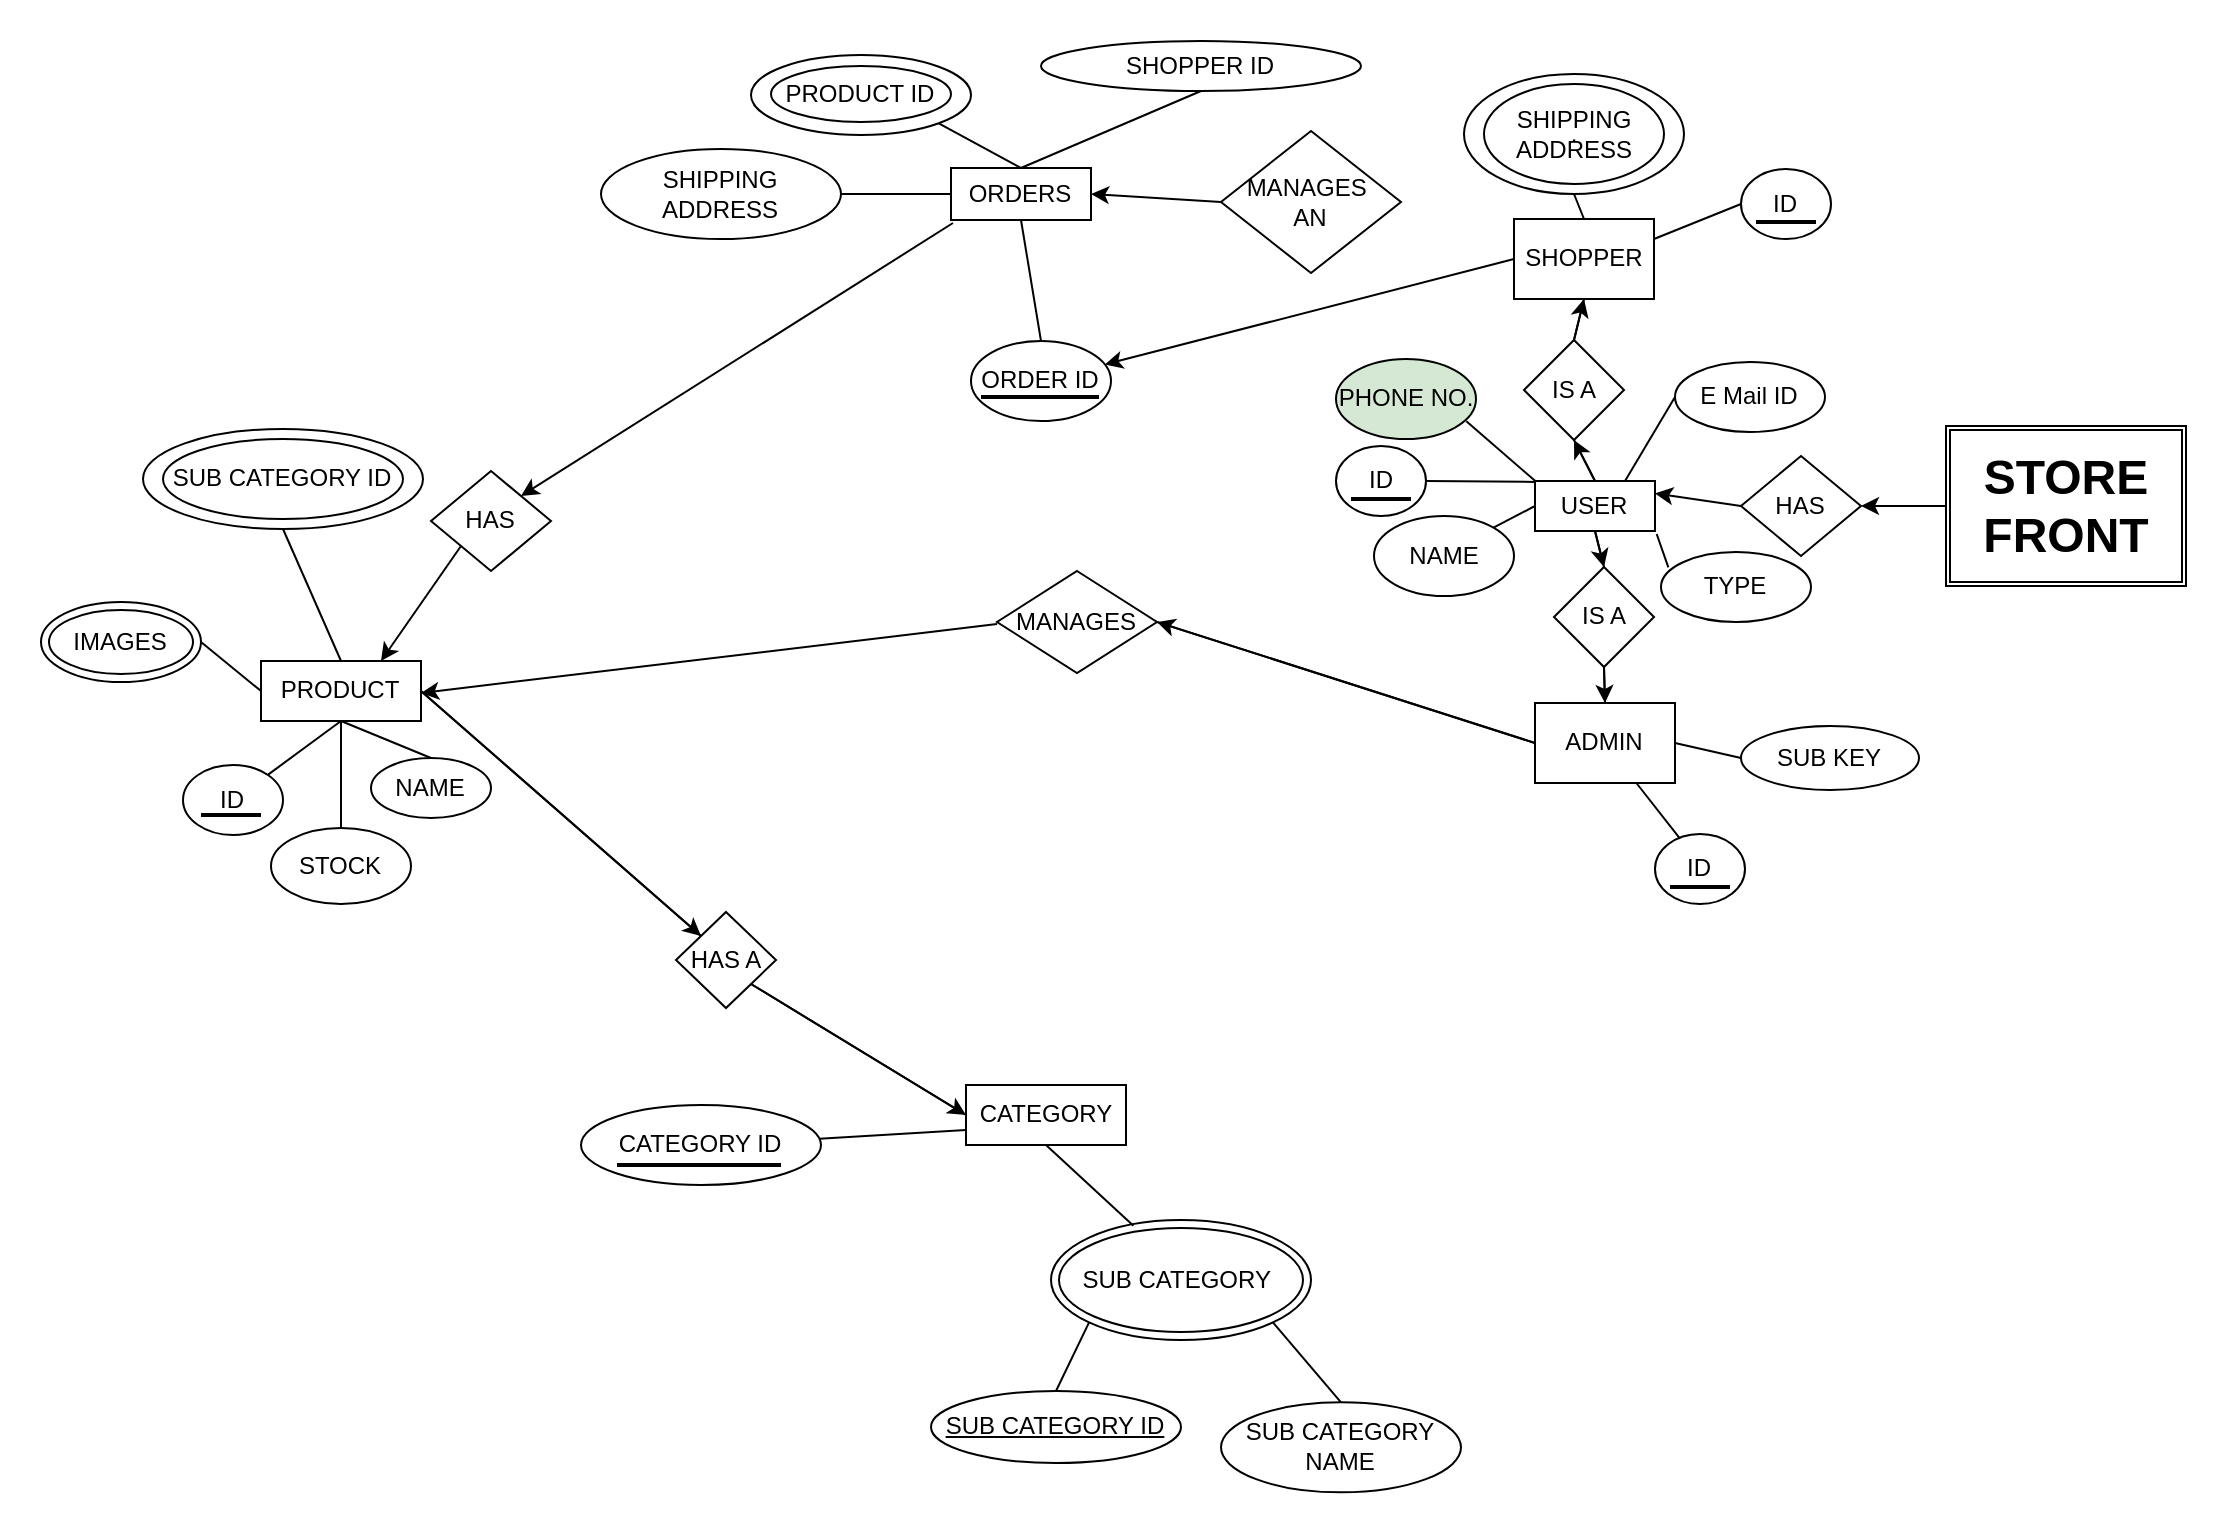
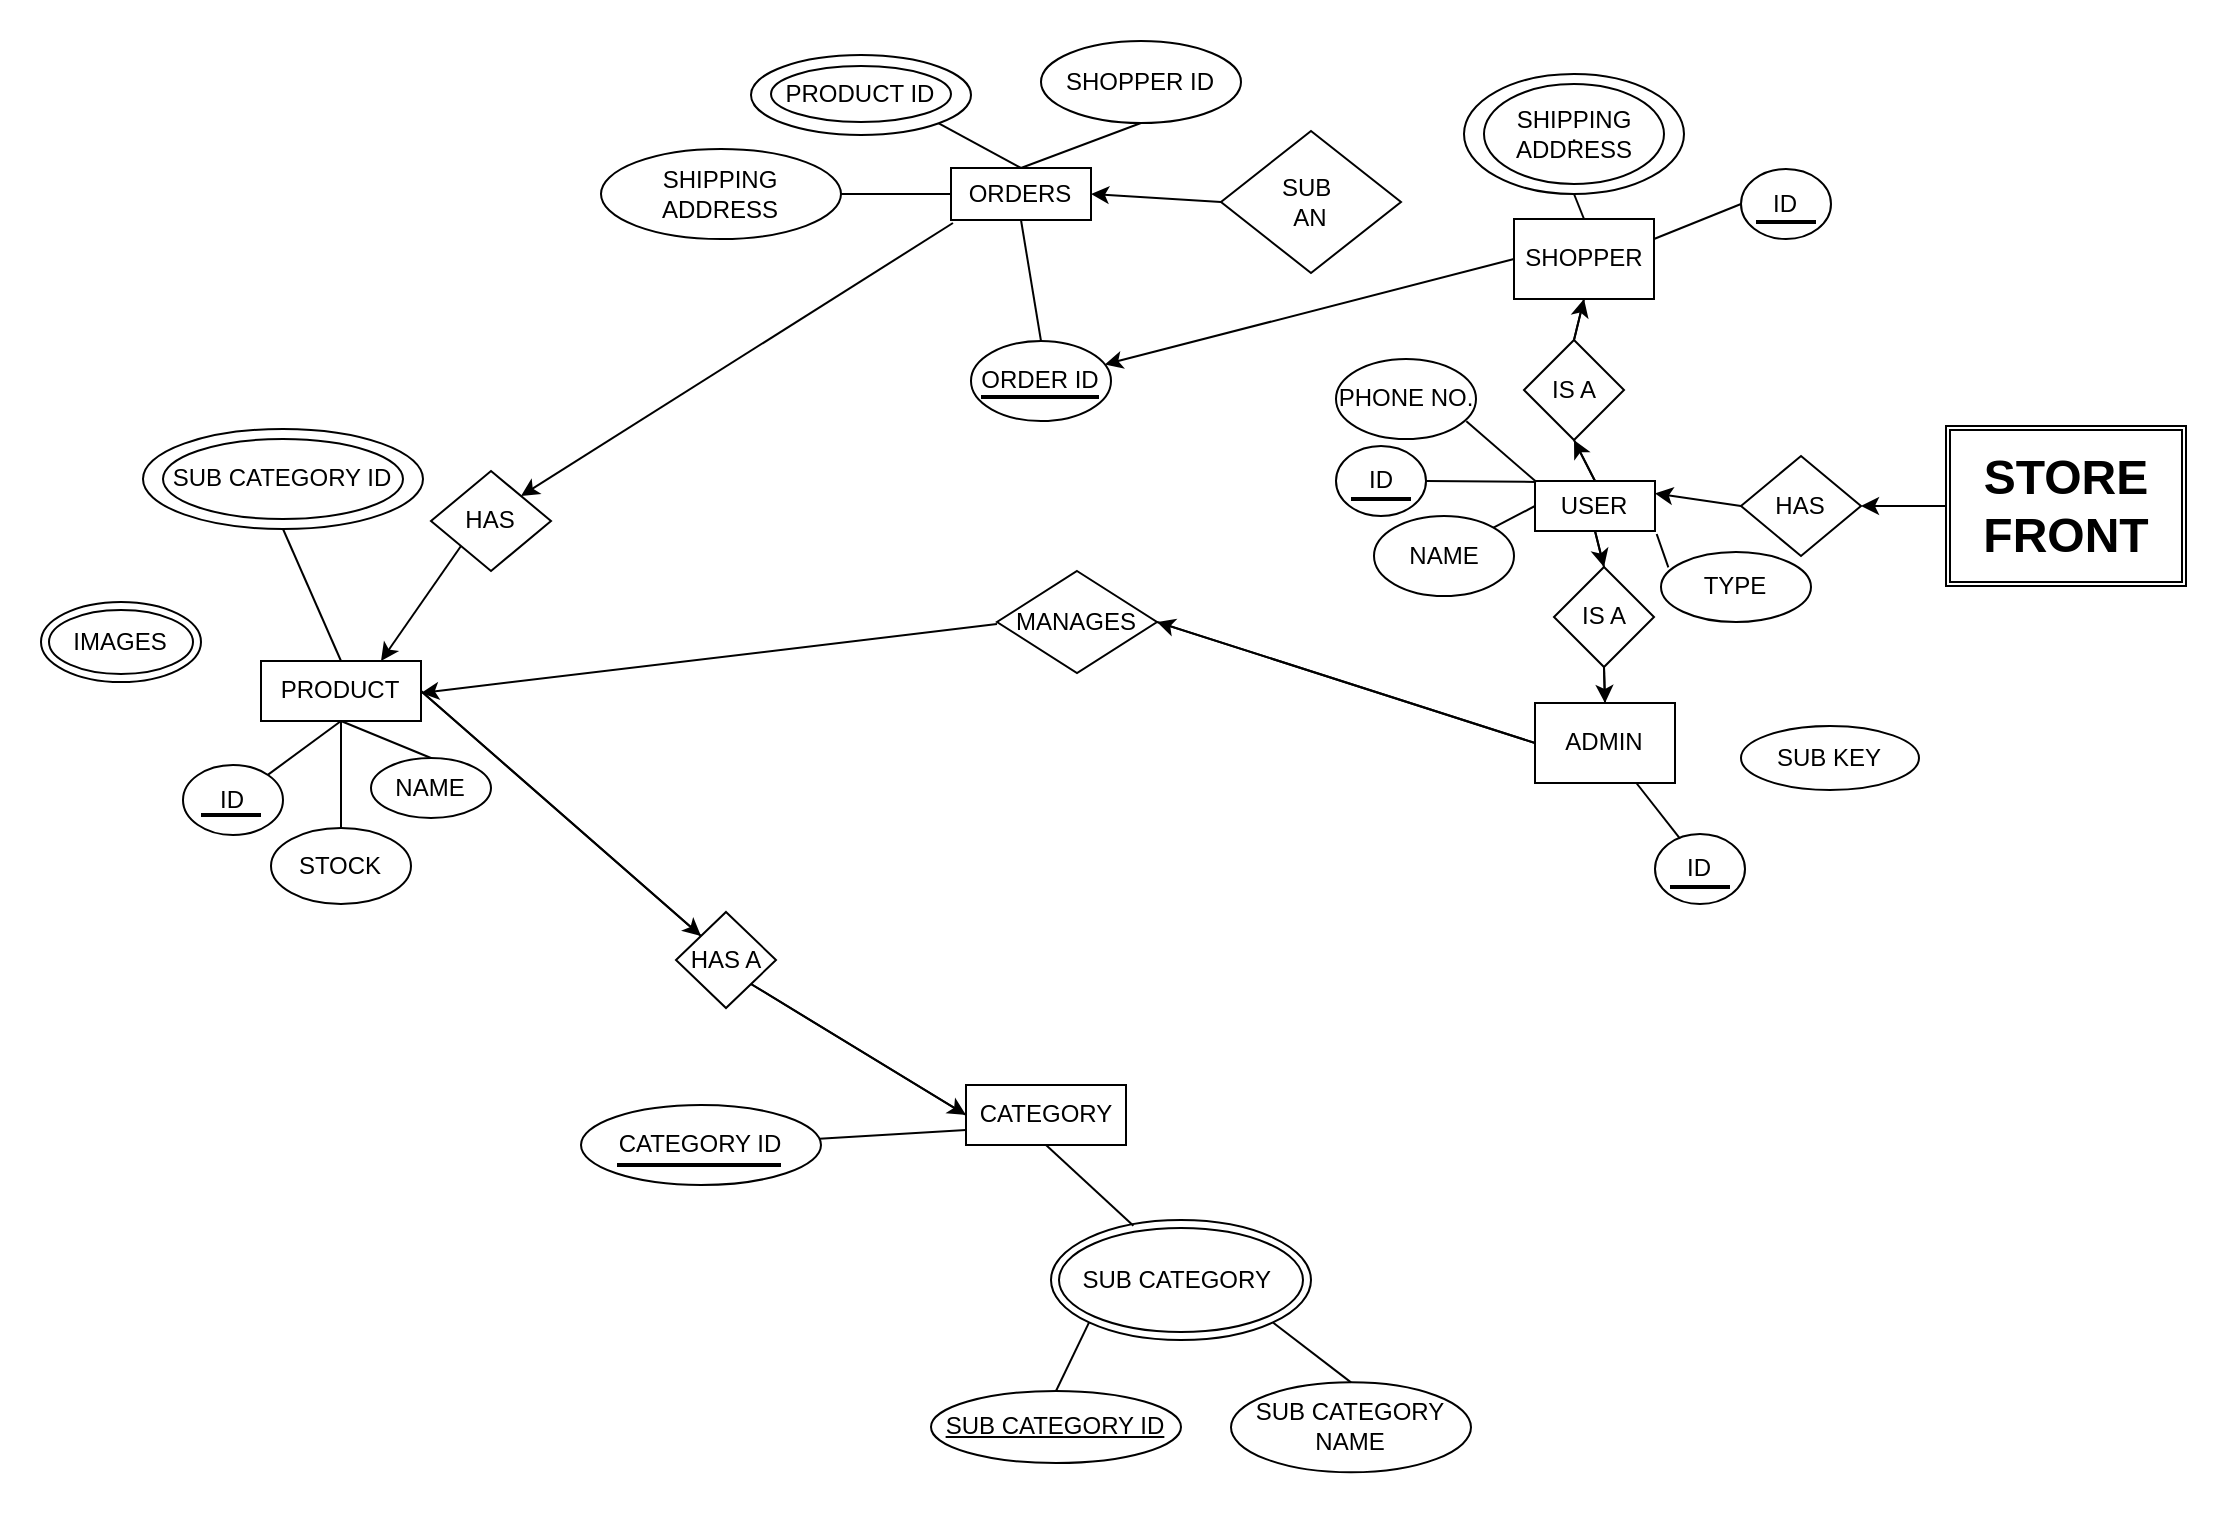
- <mxCell id="27" value="SHOPPER ID" style="ellipse;whiteSpace=wrap;html=1;shadow=0;fillColor=none;" parent="1" vertex="1"><mxGeometry x="520" y="20" width="160" height="25" as="geometry" /></mxCell>
+ <mxCell id="27" value="SHOPPER ID" style="ellipse;whiteSpace=wrap;html=1;shadow=0;fillColor=none;" parent="1" vertex="1"><mxGeometry x="520" y="20" width="100" height="41" as="geometry" /></mxCell>
- <mxCell id="35" value="MANAGES&amp;nbsp;&lt;br&gt;AN" style="rhombus;whiteSpace=wrap;html=1;shadow=0;fillColor=none;" parent="1" vertex="1"><mxGeometry x="610" y="65" width="90" height="71" as="geometry" /></mxCell>
+ <mxCell id="35" value="SUB&amp;nbsp;&lt;br&gt;AN" style="rhombus;whiteSpace=wrap;html=1;shadow=0;fillColor=none;" parent="1" vertex="1"><mxGeometry x="610" y="65" width="90" height="71" as="geometry" /></mxCell>
- <mxCell id="79" value="E Mail ID" style="ellipse;whiteSpace=wrap;html=1;" vertex="1" parent="1"><mxGeometry x="837" y="180.5" width="75" height="35" as="geometry" /></mxCell>
- <mxCell id="7" value="PHONE NO." style="ellipse;whiteSpace=wrap;html=1;fillColor=#d5e8d4;" parent="1" vertex="1"><mxGeometry x="667.5" y="179" width="70" height="40" as="geometry" /></mxCell>
+ <mxCell id="7" value="PHONE NO." style="ellipse;whiteSpace=wrap;html=1;" parent="1" vertex="1"><mxGeometry x="667.5" y="179" width="70" height="40" as="geometry" /></mxCell>
- <mxCell id="78" value="" style="endArrow=none;html=1;exitX=0.75;exitY=0;exitDx=0;exitDy=0;entryX=0;entryY=0.5;entryDx=0;entryDy=0;" edge="1" parent="1" source="2" target="79"><mxGeometry width="50" height="50" relative="1" as="geometry"><mxPoint x="800" y="265" as="sourcePoint" /><mxPoint x="850" y="215" as="targetPoint" /></mxGeometry></mxCell>
- <mxCell id="53" value="" style="endArrow=none;html=1;entryX=0;entryY=0.5;entryDx=0;entryDy=0;exitX=1;exitY=0.5;exitDx=0;exitDy=0;" parent="1" source="52" target="12" edge="1"><mxGeometry width="50" height="50" relative="1" as="geometry"><mxPoint x="20" y="715" as="sourcePoint" /><mxPoint x="70" y="665" as="targetPoint" /></mxGeometry></mxCell>
- <mxCell id="83" value="" style="endArrow=none;html=1;exitX=1;exitY=0.5;exitDx=0;exitDy=0;entryX=0;entryY=0.5;entryDx=0;entryDy=0;" edge="1" parent="1" source="3" target="82"><mxGeometry width="50" height="50" relative="1" as="geometry"><mxPoint x="840" y="405" as="sourcePoint" /><mxPoint x="890" y="355" as="targetPoint" /></mxGeometry></mxCell>
- <mxCell id="40" value="SUB CATEGORY NAME" style="ellipse;whiteSpace=wrap;html=1;shadow=0;fillColor=none;" parent="1" vertex="1"><mxGeometry x="610" y="700.667" width="120" height="45" as="geometry" /></mxCell>
+ <mxCell id="40" value="SUB CATEGORY NAME" style="ellipse;whiteSpace=wrap;html=1;shadow=0;fillColor=none;" parent="1" vertex="1"><mxGeometry x="615" y="690.667" width="120" height="45" as="geometry" /></mxCell>
